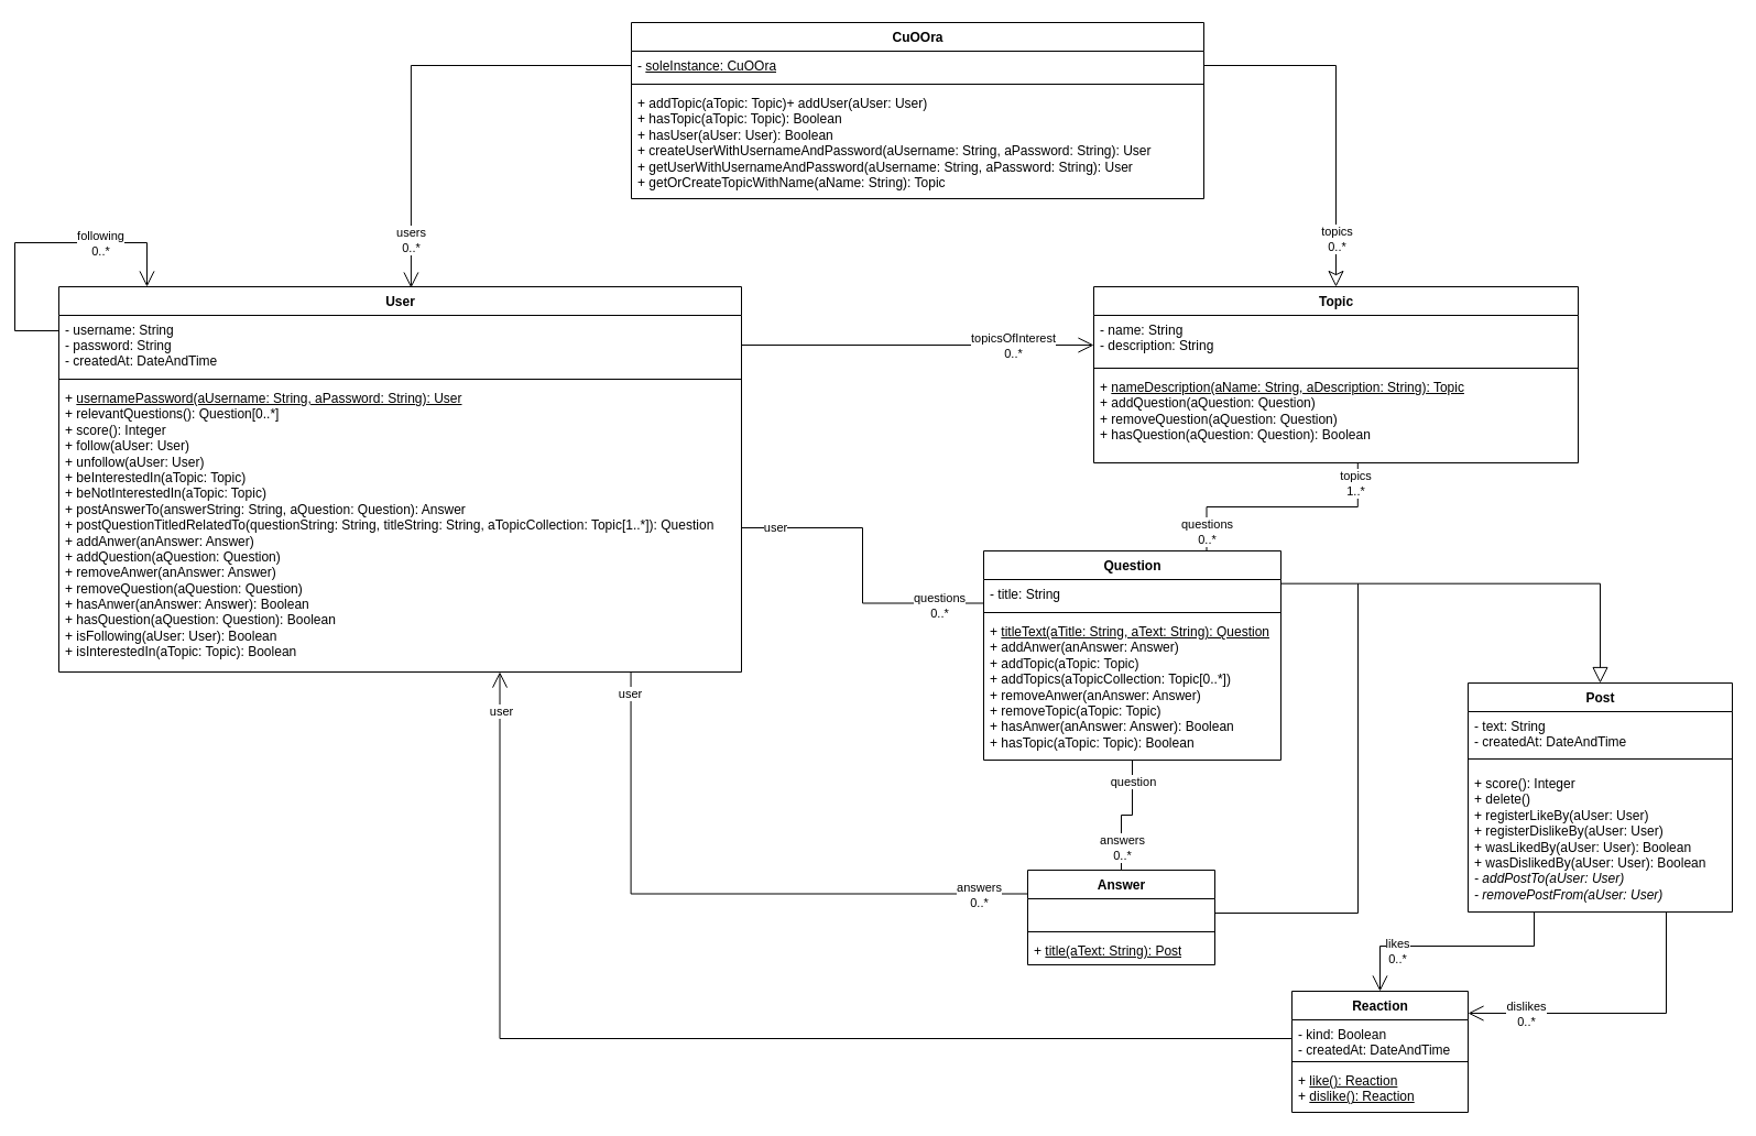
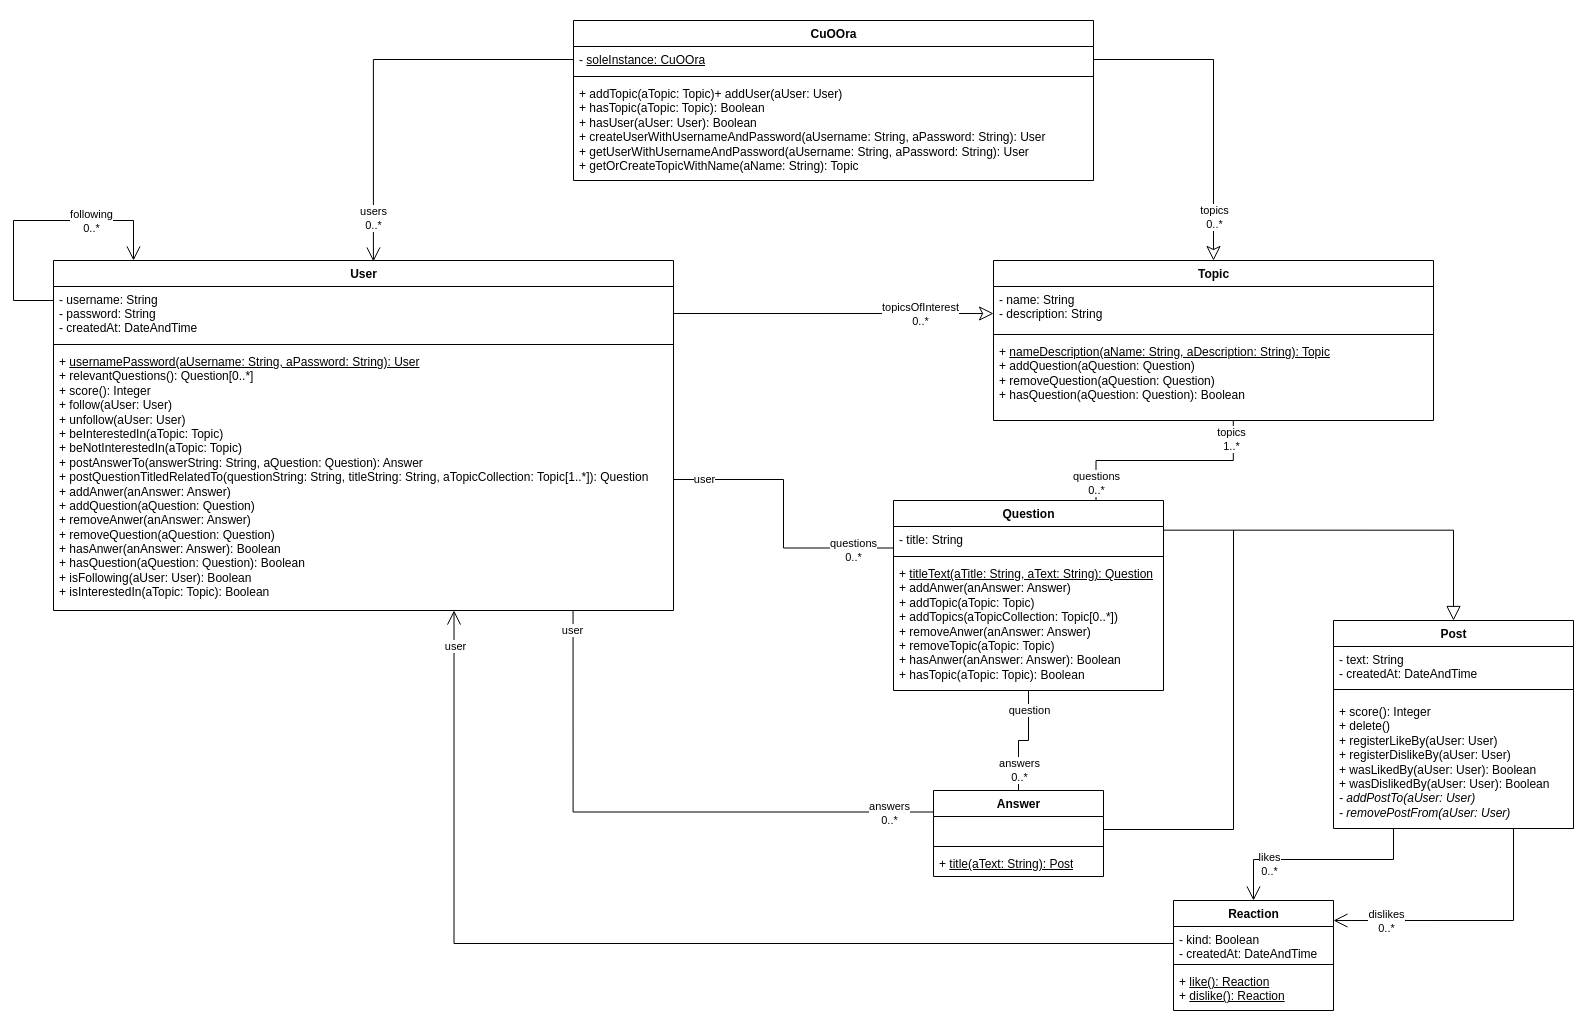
- <mxCell id="18" style="edgeStyle=orthogonalEdgeStyle;rounded=0;orthogonalLoop=1;jettySize=auto;html=1;exitX=1;exitY=0.5;exitDx=0;exitDy=0;endArrow=open;endFill=0;endSize=12;entryX=0;entryY=0.614;entryDx=0;entryDy=0;entryPerimeter=0;" edge="1" parent="1" source="7" target="15"><mxGeometry relative="1" as="geometry"><mxPoint x="820" y="313" as="targetPoint" /><Array as="points" /></mxGeometry></mxCell>
+ <mxCell id="18" style="edgeStyle=orthogonalEdgeStyle;rounded=0;orthogonalLoop=1;jettySize=auto;html=1;exitX=1;exitY=0.5;exitDx=0;exitDy=0;endArrow=classic;endFill=0;endSize=12;entryX=0;entryY=0.614;entryDx=0;entryDy=0;entryPerimeter=0;" edge="1" parent="1" source="7" target="15"><mxGeometry relative="1" as="geometry"><mxPoint x="820" y="313" as="targetPoint" /><Array as="points" /></mxGeometry></mxCell>
